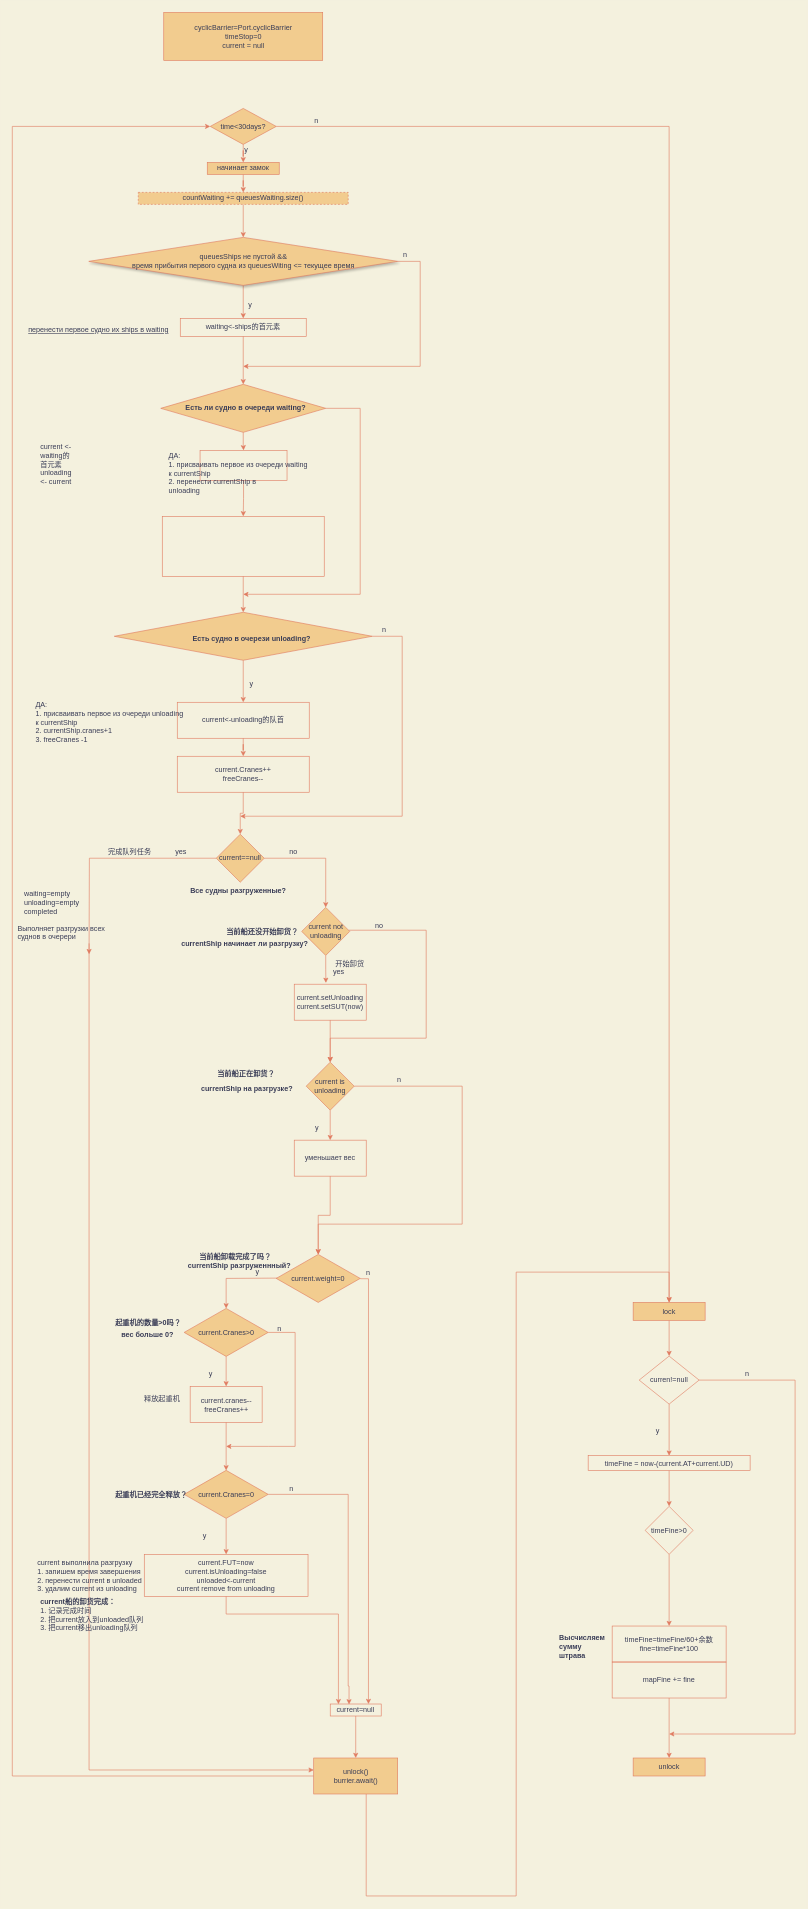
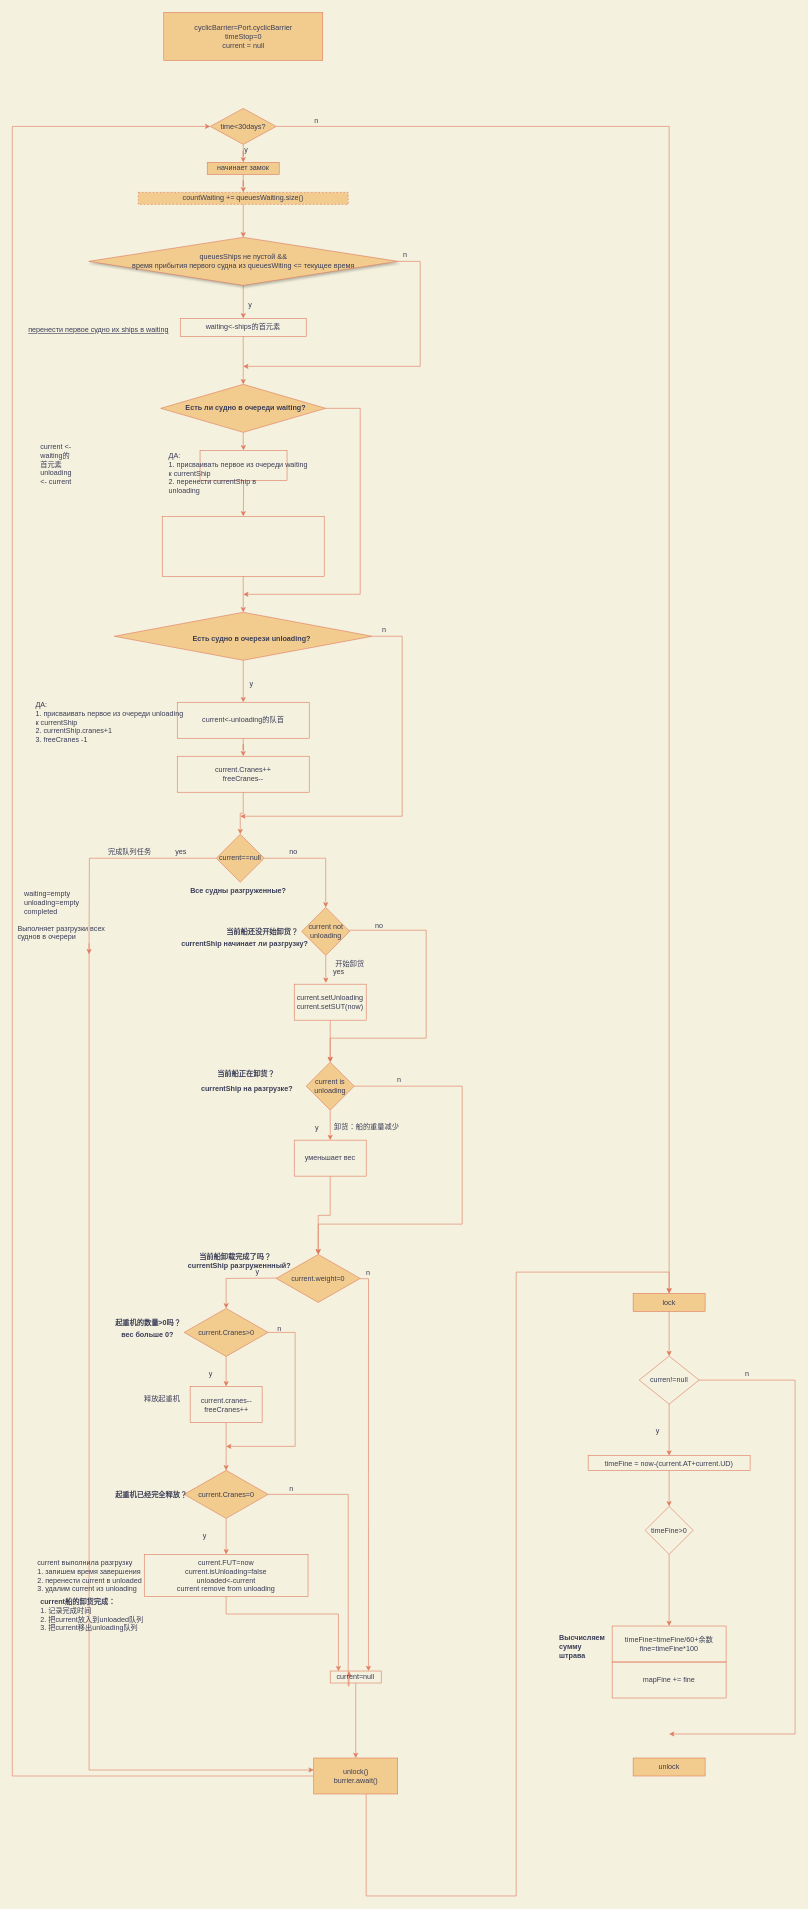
+ <mxCell id="94" value="卸货：船的重量减少" style="text;html=1;resizable=0;points=[];autosize=1;align=left;verticalAlign=top;spacingTop=-4;fontColor=#393C56;" parent="1" vertex="1"><mxGeometry x="555" y="1868" width="120" height="20" as="geometry" /></mxCell>
- <mxCell id="75" value="lock" style="rounded=0;whiteSpace=wrap;html=1;fillColor=#F2CC8F;strokeColor=#E07A5F;fontColor=#393C56;" parent="1" vertex="1"><mxGeometry x="1055" y="2170.5" width="120" height="30" as="geometry" /></mxCell>
+ <mxCell id="75" value="lock" style="rounded=0;whiteSpace=wrap;html=1;fillColor=#F2CC8F;strokeColor=#E07A5F;fontColor=#393C56;" parent="1" vertex="1"><mxGeometry x="1055" y="2155.5" width="120" height="30" as="geometry" /></mxCell>
- <mxCell id="60" value="current=null" style="rounded=0;whiteSpace=wrap;html=1;fillColor=none;strokeColor=#E07A5F;fontColor=#393C56;" parent="1" vertex="1"><mxGeometry x="550" y="2840" width="85" height="20" as="geometry" /></mxCell>
+ <mxCell id="60" value="current=null" style="rounded=0;whiteSpace=wrap;html=1;fillColor=none;strokeColor=#E07A5F;fontColor=#393C56;" parent="1" vertex="1"><mxGeometry x="550" y="2785" width="85" height="20" as="geometry" /></mxCell>
- <mxCell id="84" style="edgeStyle=orthogonalEdgeStyle;rounded=0;orthogonalLoop=1;jettySize=auto;html=1;entryX=0.5;entryY=0;entryDx=0;entryDy=0;labelBackgroundColor=#F4F1DE;strokeColor=#E07A5F;fontColor=#393C56;" parent="1" source="85" target="86" edge="1"><mxGeometry relative="1" as="geometry" /></mxCell>
